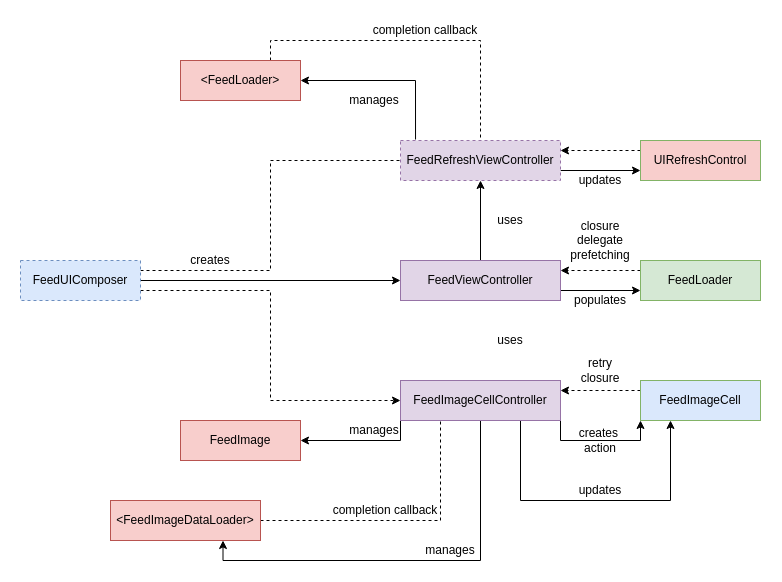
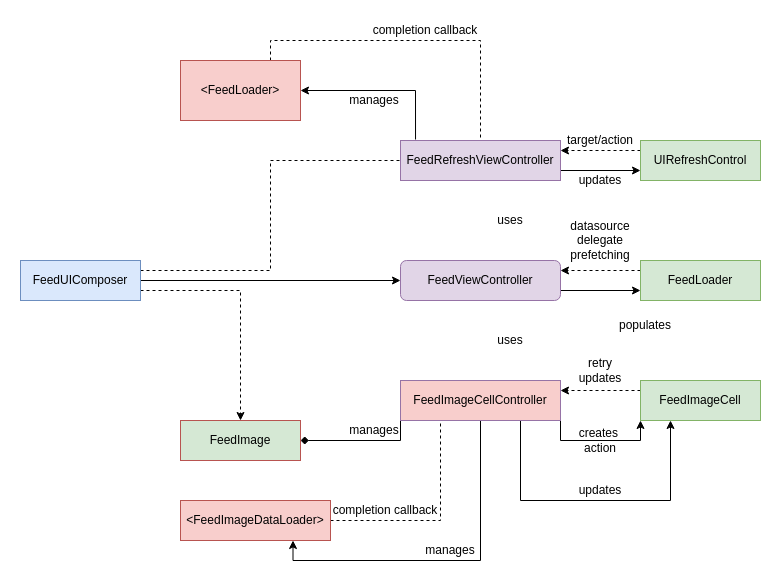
- <mxCell id="19" value="&amp;lt;FeedLoader&amp;gt;" style="rounded=0;whiteSpace=wrap;html=1;fillColor=#f8cecc;strokeColor=#b85450;" vertex="1" parent="1"><mxGeometry x="180" y="60" width="120" height="40" as="geometry" /></mxCell>
+ <mxCell id="19" value="&amp;lt;FeedLoader&amp;gt;" style="rounded=0;whiteSpace=wrap;html=1;fillColor=#f8cecc;strokeColor=#b85450;" vertex="1" parent="1"><mxGeometry x="180" y="60" width="120" height="60" as="geometry" /></mxCell>
+ <mxCell id="37" value="target/action" style="text;html=1;strokeColor=none;fillColor=none;align=center;verticalAlign=middle;whiteSpace=wrap;rounded=0;" vertex="1" parent="1"><mxGeometry x="580" y="130" width="40" height="20" as="geometry" /></mxCell>
- <mxCell id="8" value="FeedRefreshViewController" style="rounded=0;whiteSpace=wrap;html=1;fillColor=#e1d5e7;strokeColor=#9673a6;dashed=1;" vertex="1" parent="1"><mxGeometry x="400" y="140" width="160" height="40" as="geometry" /></mxCell>
+ <mxCell id="8" value="FeedRefreshViewController" style="rounded=0;whiteSpace=wrap;html=1;fillColor=#e1d5e7;strokeColor=#9673a6;" vertex="1" parent="1"><mxGeometry x="400" y="140" width="160" height="40" as="geometry" /></mxCell>
- <mxCell id="31" value="UIRefreshControl" style="rounded=0;whiteSpace=wrap;html=1;fillColor=#f8cecc;strokeColor=#82b366;" vertex="1" parent="1"><mxGeometry x="640" y="140" width="120" height="40" as="geometry" /></mxCell>
+ <mxCell id="31" value="UIRefreshControl" style="rounded=0;whiteSpace=wrap;html=1;fillColor=#d5e8d4;strokeColor=#82b366;" vertex="1" parent="1"><mxGeometry x="640" y="140" width="120" height="40" as="geometry" /></mxCell>
- <mxCell id="9" style="edgeStyle=orthogonalEdgeStyle;rounded=0;orthogonalLoop=1;jettySize=auto;html=1;entryX=0.5;entryY=1;entryDx=0;entryDy=0;endArrow=classic;endFill=1;" edge="1" parent="1" source="11" target="8"><mxGeometry relative="1" as="geometry" /></mxCell>
- <mxCell id="38" value="closure delegate prefetching" style="text;html=1;strokeColor=none;fillColor=none;align=center;verticalAlign=middle;whiteSpace=wrap;rounded=0;" vertex="1" parent="1"><mxGeometry x="580" y="230" width="40" height="20" as="geometry" /></mxCell>
+ <mxCell id="38" value="datasource delegate prefetching" style="text;html=1;strokeColor=none;fillColor=none;align=center;verticalAlign=middle;whiteSpace=wrap;rounded=0;" vertex="1" parent="1"><mxGeometry x="580" y="230" width="40" height="20" as="geometry" /></mxCell>
- <mxCell id="17" value="creates" style="text;html=1;strokeColor=none;fillColor=none;align=center;verticalAlign=middle;whiteSpace=wrap;rounded=0;" vertex="1" parent="1"><mxGeometry x="190" y="250" width="40" height="20" as="geometry" /></mxCell>
- <mxCell id="5" value="FeedUIComposer" style="rounded=0;whiteSpace=wrap;html=1;fillColor=#dae8fc;strokeColor=#6c8ebf;dashed=1;" vertex="1" parent="1"><mxGeometry x="20" y="260" width="120" height="40" as="geometry" /></mxCell>
+ <mxCell id="5" value="FeedUIComposer" style="rounded=0;whiteSpace=wrap;html=1;fillColor=#dae8fc;strokeColor=#6c8ebf;" vertex="1" parent="1"><mxGeometry x="20" y="260" width="120" height="40" as="geometry" /></mxCell>
- <mxCell id="11" value="FeedViewController" style="rounded=0;whiteSpace=wrap;html=1;fillColor=#e1d5e7;strokeColor=#9673a6;" vertex="1" parent="1"><mxGeometry x="400" y="260" width="160" height="40" as="geometry" /></mxCell>
+ <mxCell id="11" value="FeedViewController" style="whiteSpace=wrap;html=1;fillColor=#e1d5e7;strokeColor=#9673a6;rounded=1;" vertex="1" parent="1"><mxGeometry x="400" y="260" width="160" height="40" as="geometry" /></mxCell>
- <mxCell id="39" value="populates" style="text;html=1;strokeColor=none;fillColor=none;align=center;verticalAlign=middle;whiteSpace=wrap;rounded=0;" vertex="1" parent="1"><mxGeometry x="580" y="290" width="40" height="20" as="geometry" /></mxCell>
+ <mxCell id="39" value="populates" style="text;html=1;strokeColor=none;fillColor=none;align=center;verticalAlign=middle;whiteSpace=wrap;rounded=0;" vertex="1" parent="1"><mxGeometry x="625" y="315" width="40" height="20" as="geometry" /></mxCell>
- <mxCell id="41" value="retry closure" style="text;html=1;strokeColor=none;fillColor=none;align=center;verticalAlign=middle;whiteSpace=wrap;rounded=0;" vertex="1" parent="1"><mxGeometry x="580" y="360" width="40" height="20" as="geometry" /></mxCell>
+ <mxCell id="41" value="retry updates" style="text;html=1;strokeColor=none;fillColor=none;align=center;verticalAlign=middle;whiteSpace=wrap;rounded=0;" vertex="1" parent="1"><mxGeometry x="580" y="360" width="40" height="20" as="geometry" /></mxCell>
- <mxCell id="4" style="edgeStyle=orthogonalEdgeStyle;rounded=0;orthogonalLoop=1;jettySize=auto;html=1;exitX=1;exitY=0.75;exitDx=0;exitDy=0;entryX=0;entryY=0.5;entryDx=0;entryDy=0;dashed=1;" edge="1" parent="1" source="5" target="16"><mxGeometry relative="1" as="geometry" /></mxCell>
+ <mxCell id="4" style="edgeStyle=orthogonalEdgeStyle;rounded=0;orthogonalLoop=1;jettySize=auto;html=1;exitX=1;exitY=0.75;exitDx=0;exitDy=0;dashed=1;" edge="1" parent="1" source="5" target="28"><mxGeometry relative="1" as="geometry" /></mxCell>
- <mxCell id="16" value="FeedImageCellController" style="rounded=0;whiteSpace=wrap;html=1;fillColor=#e1d5e7;strokeColor=#9673a6;" vertex="1" parent="1"><mxGeometry x="400" y="380" width="160" height="40" as="geometry" /></mxCell>
+ <mxCell id="16" value="FeedImageCellController" style="rounded=0;whiteSpace=wrap;html=1;fillColor=#f8cecc;strokeColor=#9673a6;" vertex="1" parent="1"><mxGeometry x="400" y="380" width="160" height="40" as="geometry" /></mxCell>
- <mxCell id="35" value="FeedImageCell" style="rounded=0;whiteSpace=wrap;html=1;fillColor=#dae8fc;strokeColor=#82b366;" vertex="1" parent="1"><mxGeometry x="640" y="380" width="120" height="40" as="geometry" /></mxCell>
+ <mxCell id="35" value="FeedImageCell" style="rounded=0;whiteSpace=wrap;html=1;fillColor=#d5e8d4;strokeColor=#82b366;" vertex="1" parent="1"><mxGeometry x="640" y="380" width="120" height="40" as="geometry" /></mxCell>
- <mxCell id="28" value="FeedImage" style="rounded=0;whiteSpace=wrap;html=1;fillColor=#f8cecc;strokeColor=#b85450;" vertex="1" parent="1"><mxGeometry x="180" y="420" width="120" height="40" as="geometry" /></mxCell>
+ <mxCell id="28" value="FeedImage" style="rounded=0;whiteSpace=wrap;html=1;fillColor=#d5e8d4;strokeColor=#b85450;" vertex="1" parent="1"><mxGeometry x="180" y="420" width="120" height="40" as="geometry" /></mxCell>
- <mxCell id="13" style="edgeStyle=orthogonalEdgeStyle;rounded=0;orthogonalLoop=1;jettySize=auto;html=1;entryX=1;entryY=0.5;entryDx=0;entryDy=0;endArrow=classic;endFill=1;exitX=0;exitY=1;exitDx=0;exitDy=0;" edge="1" parent="1" source="16" target="28"><mxGeometry relative="1" as="geometry" /></mxCell>
+ <mxCell id="13" style="edgeStyle=orthogonalEdgeStyle;rounded=0;orthogonalLoop=1;jettySize=auto;html=1;entryX=1;entryY=0.5;entryDx=0;entryDy=0;endArrow=diamond;endFill=1;exitX=0;exitY=1;exitDx=0;exitDy=0;" edge="1" parent="1" source="16" target="28"><mxGeometry relative="1" as="geometry" /></mxCell>
- <mxCell id="25" value="&amp;lt;FeedImageDataLoader&amp;gt;" style="rounded=0;whiteSpace=wrap;html=1;fillColor=#f8cecc;strokeColor=#b85450;" vertex="1" parent="1"><mxGeometry x="110" y="500" width="150" height="40" as="geometry" /></mxCell>
+ <mxCell id="25" value="&amp;lt;FeedImageDataLoader&amp;gt;" style="rounded=0;whiteSpace=wrap;html=1;fillColor=#f8cecc;strokeColor=#b85450;" vertex="1" parent="1"><mxGeometry x="180" y="500" width="150" height="40" as="geometry" /></mxCell>
